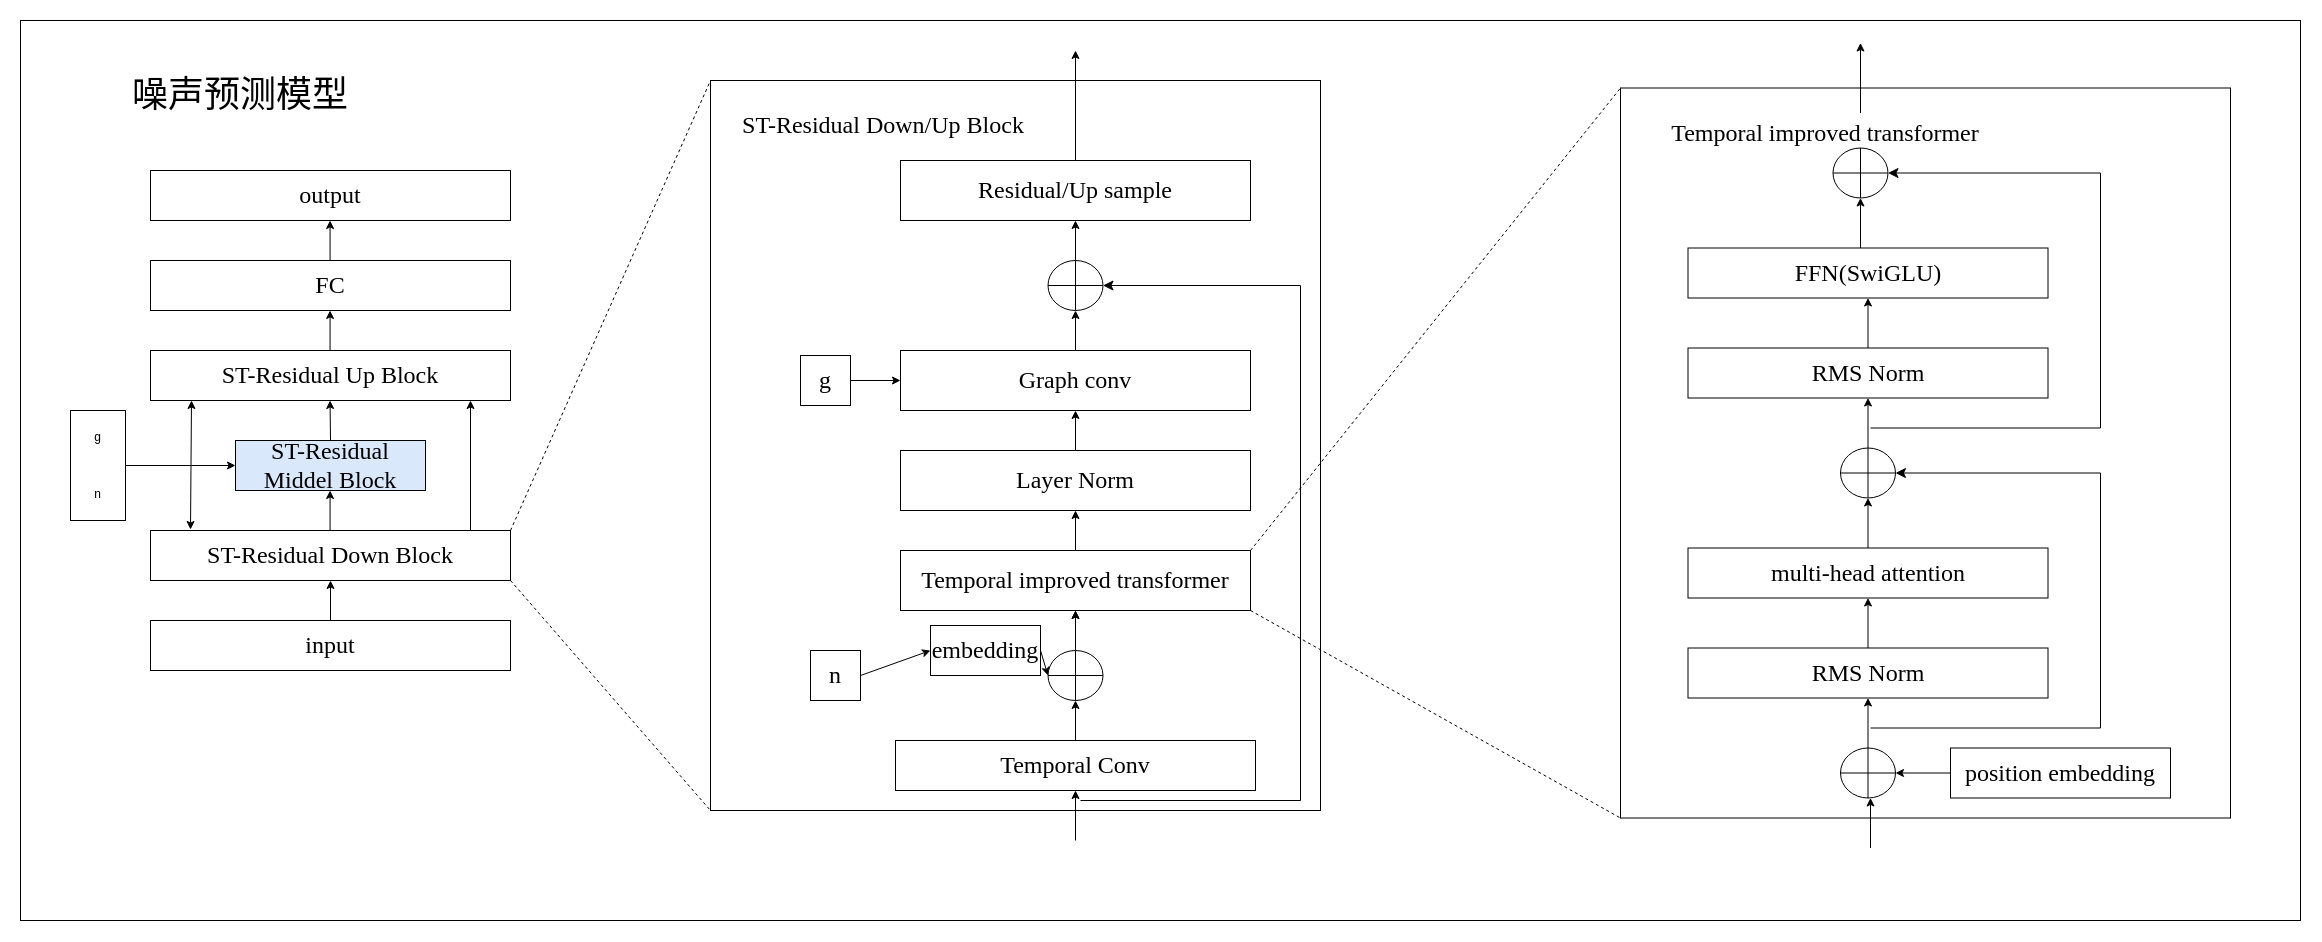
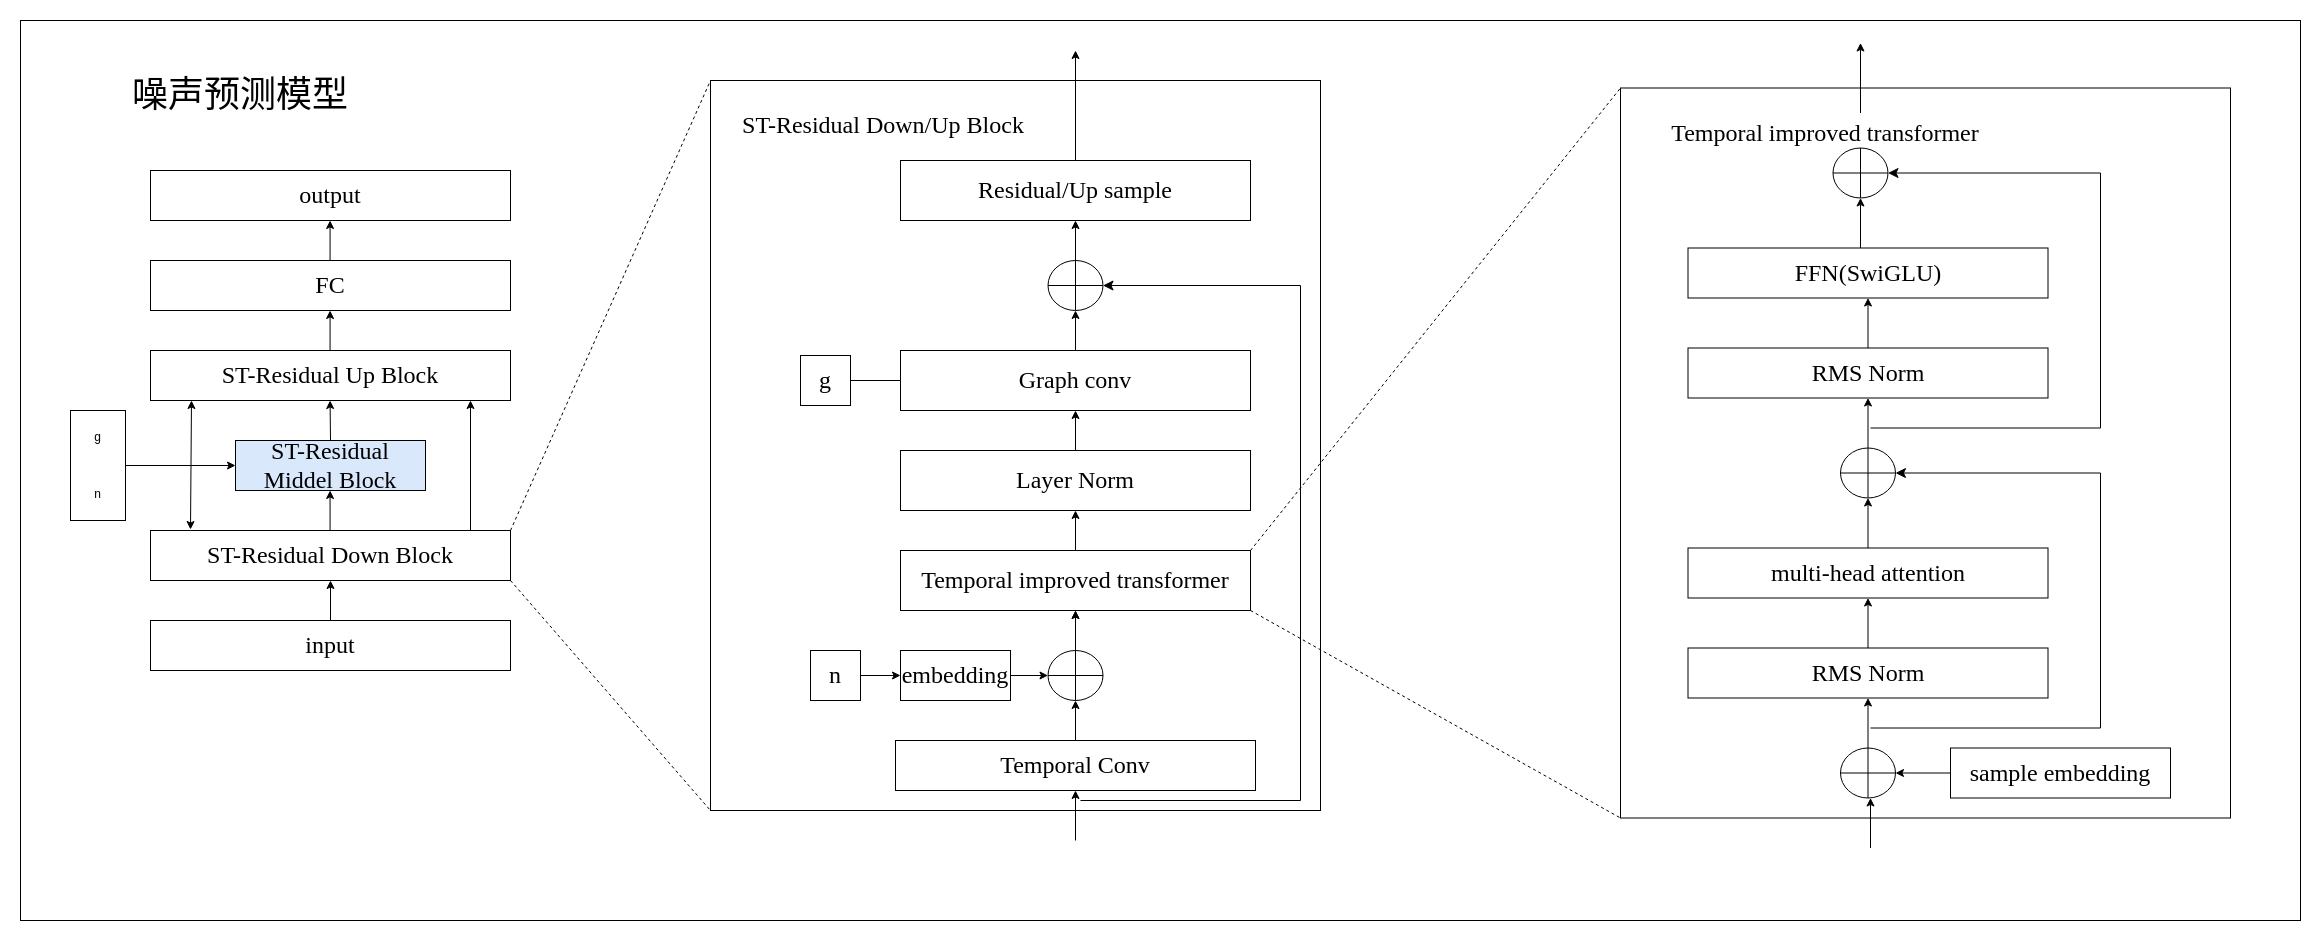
- <mxCell id="84" value="" style="edgeStyle=orthogonalEdgeStyle;rounded=0;orthogonalLoop=1;jettySize=auto;html=1;" edge="1" parent="1" source="85" target="35"><mxGeometry relative="1" as="geometry" /></mxCell>
+ <mxCell id="84" value="" style="edgeStyle=orthogonalEdgeStyle;rounded=0;orthogonalLoop=1;jettySize=auto;html=1;endArrow=none;" edge="1" parent="1" source="85" target="35"><mxGeometry relative="1" as="geometry" /></mxCell>
- <mxCell id="28" value="&lt;font face=&quot;Times New Roman&quot;&gt;&lt;span style=&quot;font-size: 24px;&quot;&gt;embedding&lt;/span&gt;&lt;/font&gt;" style="rounded=0;whiteSpace=wrap;html=1;labelBackgroundColor=none;" vertex="1" parent="1"><mxGeometry x="930" y="625" width="110" height="50" as="geometry" /></mxCell>
+ <mxCell id="28" value="&lt;font face=&quot;Times New Roman&quot;&gt;&lt;span style=&quot;font-size: 24px;&quot;&gt;embedding&lt;/span&gt;&lt;/font&gt;" style="rounded=0;whiteSpace=wrap;html=1;labelBackgroundColor=none;" vertex="1" parent="1"><mxGeometry x="900" y="650" width="110" height="50" as="geometry" /></mxCell>
- <mxCell id="49" value="&lt;font face=&quot;Times New Roman&quot;&gt;&lt;span style=&quot;font-size: 24px;&quot;&gt;position embedding&lt;/span&gt;&lt;/font&gt;" style="rounded=0;whiteSpace=wrap;html=1;labelBackgroundColor=none;" vertex="1" parent="1"><mxGeometry x="1950" y="747.5" width="220" height="50" as="geometry" /></mxCell>
+ <mxCell id="49" value="&lt;font face=&quot;Times New Roman&quot;&gt;&lt;span style=&quot;font-size: 24px;&quot;&gt;sample embedding&lt;/span&gt;&lt;/font&gt;" style="rounded=0;whiteSpace=wrap;html=1;labelBackgroundColor=none;" vertex="1" parent="1"><mxGeometry x="1950" y="747.5" width="220" height="50" as="geometry" /></mxCell>
